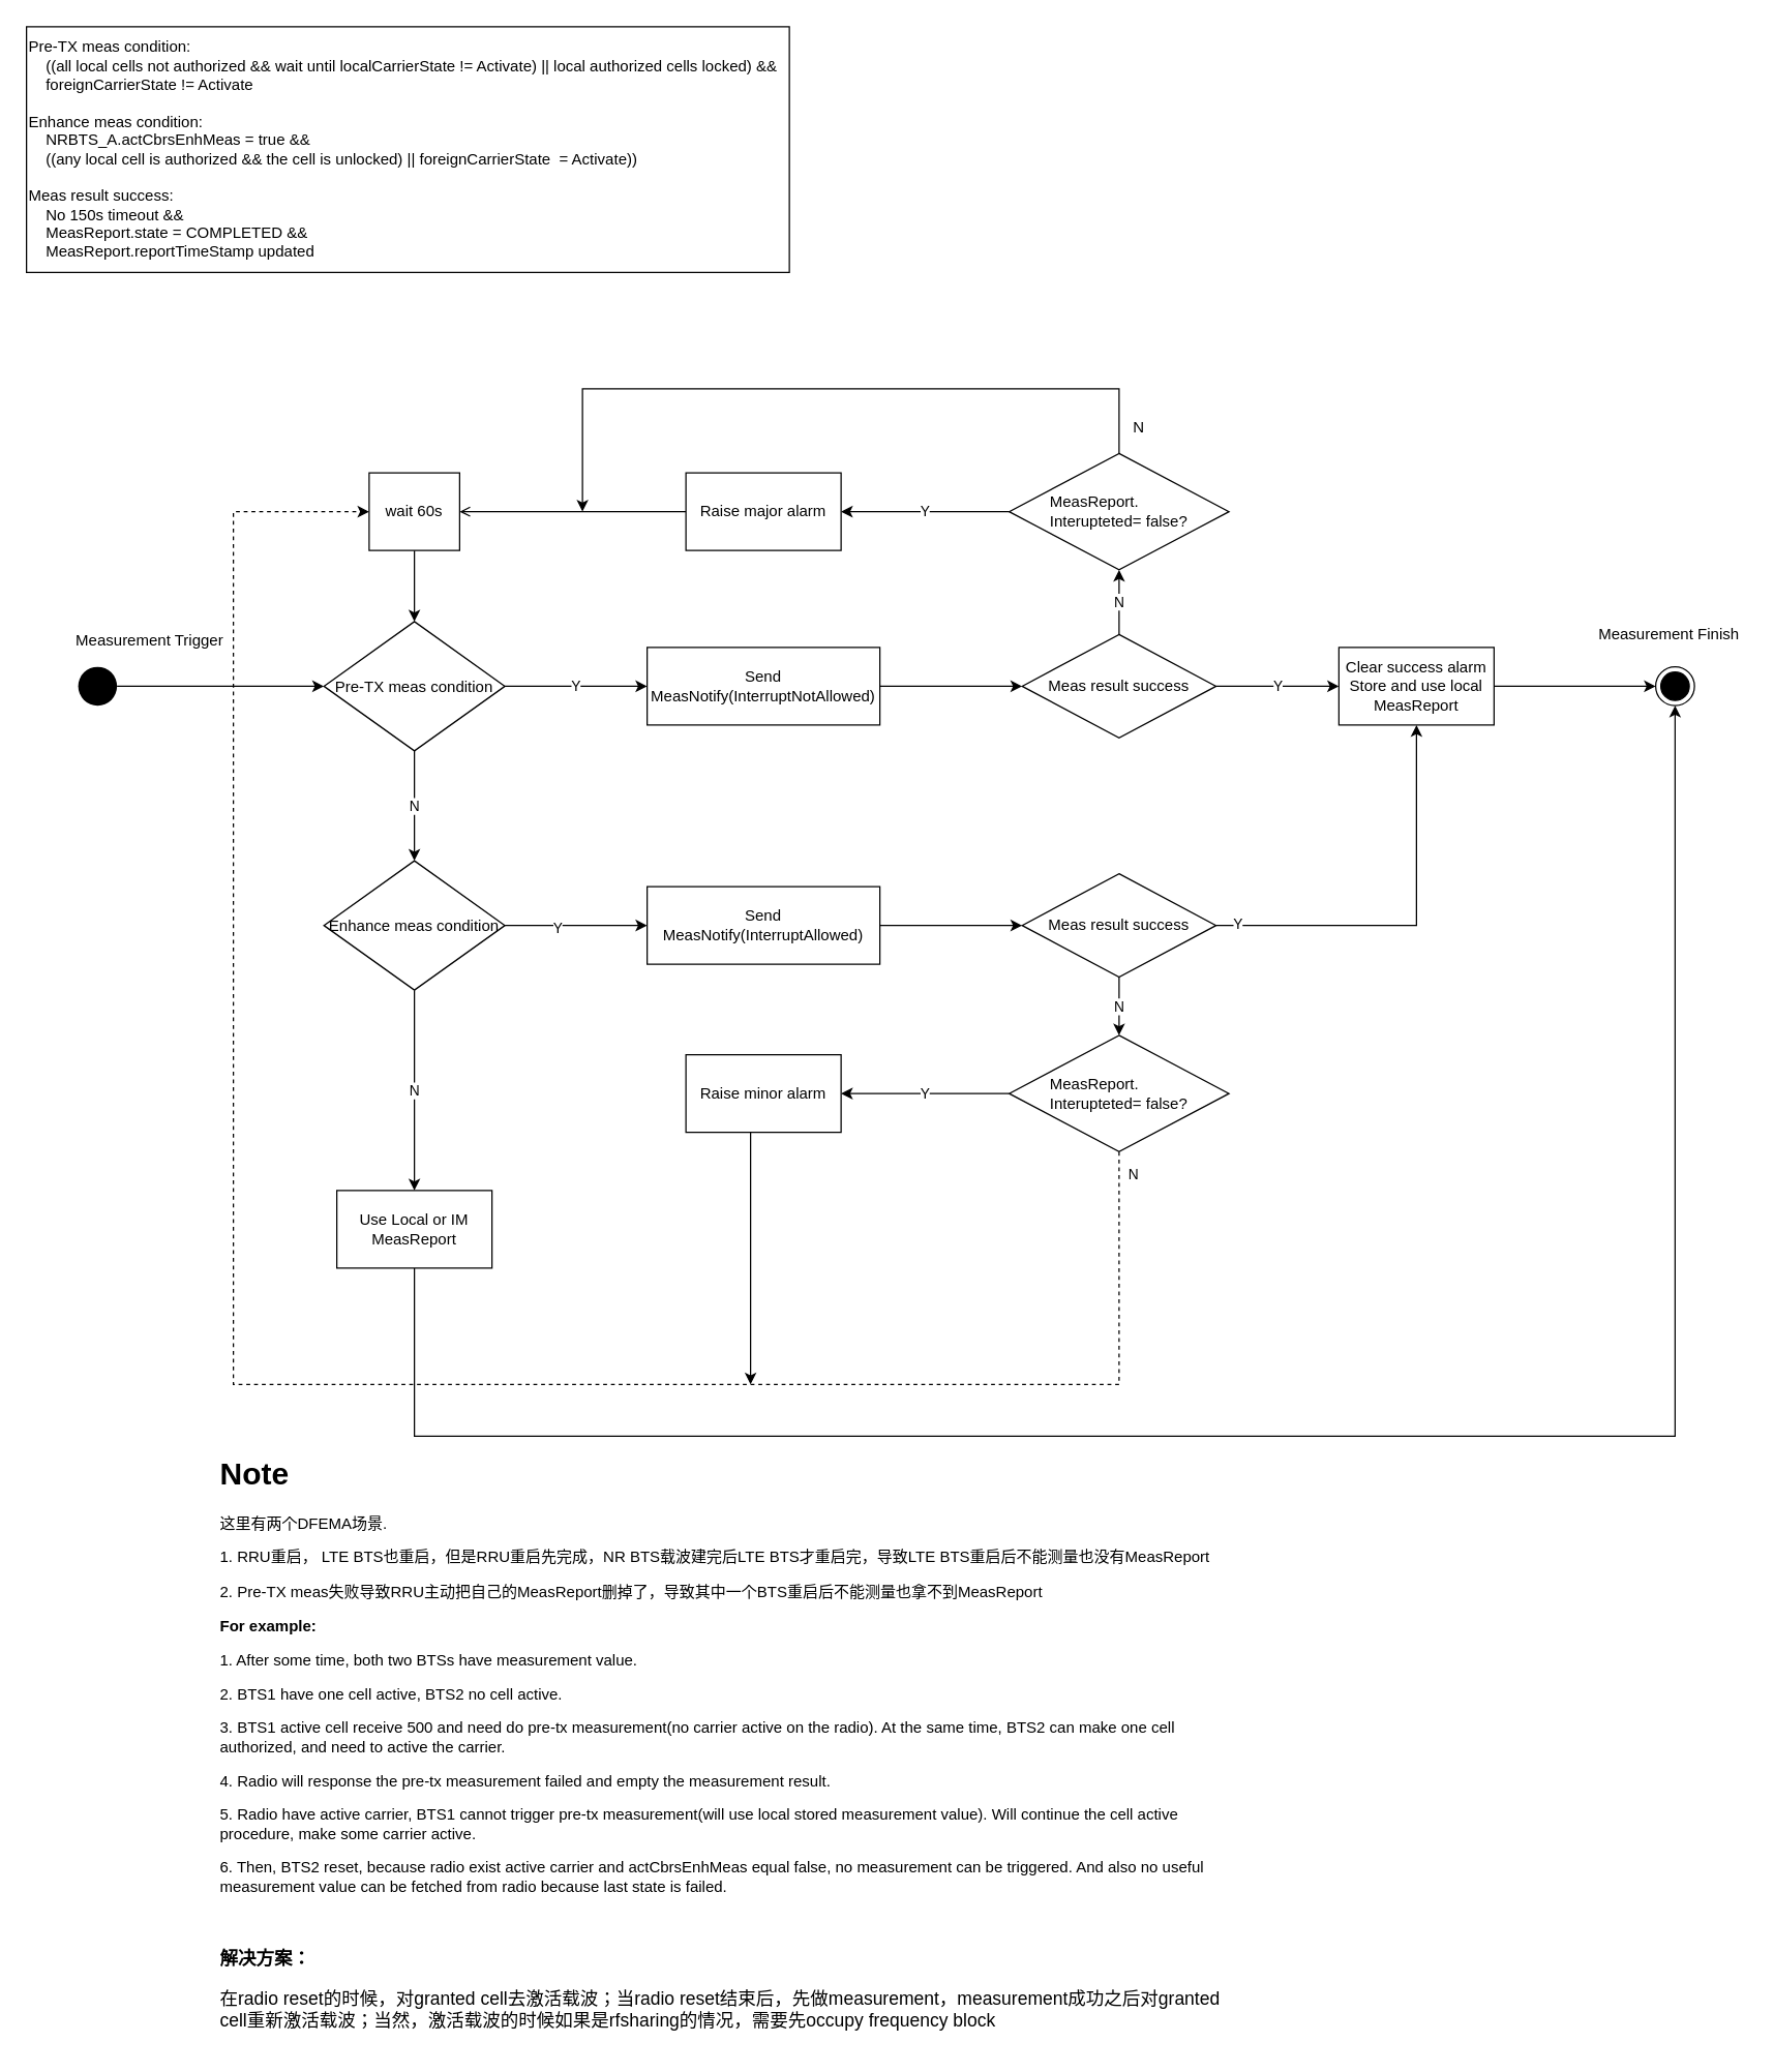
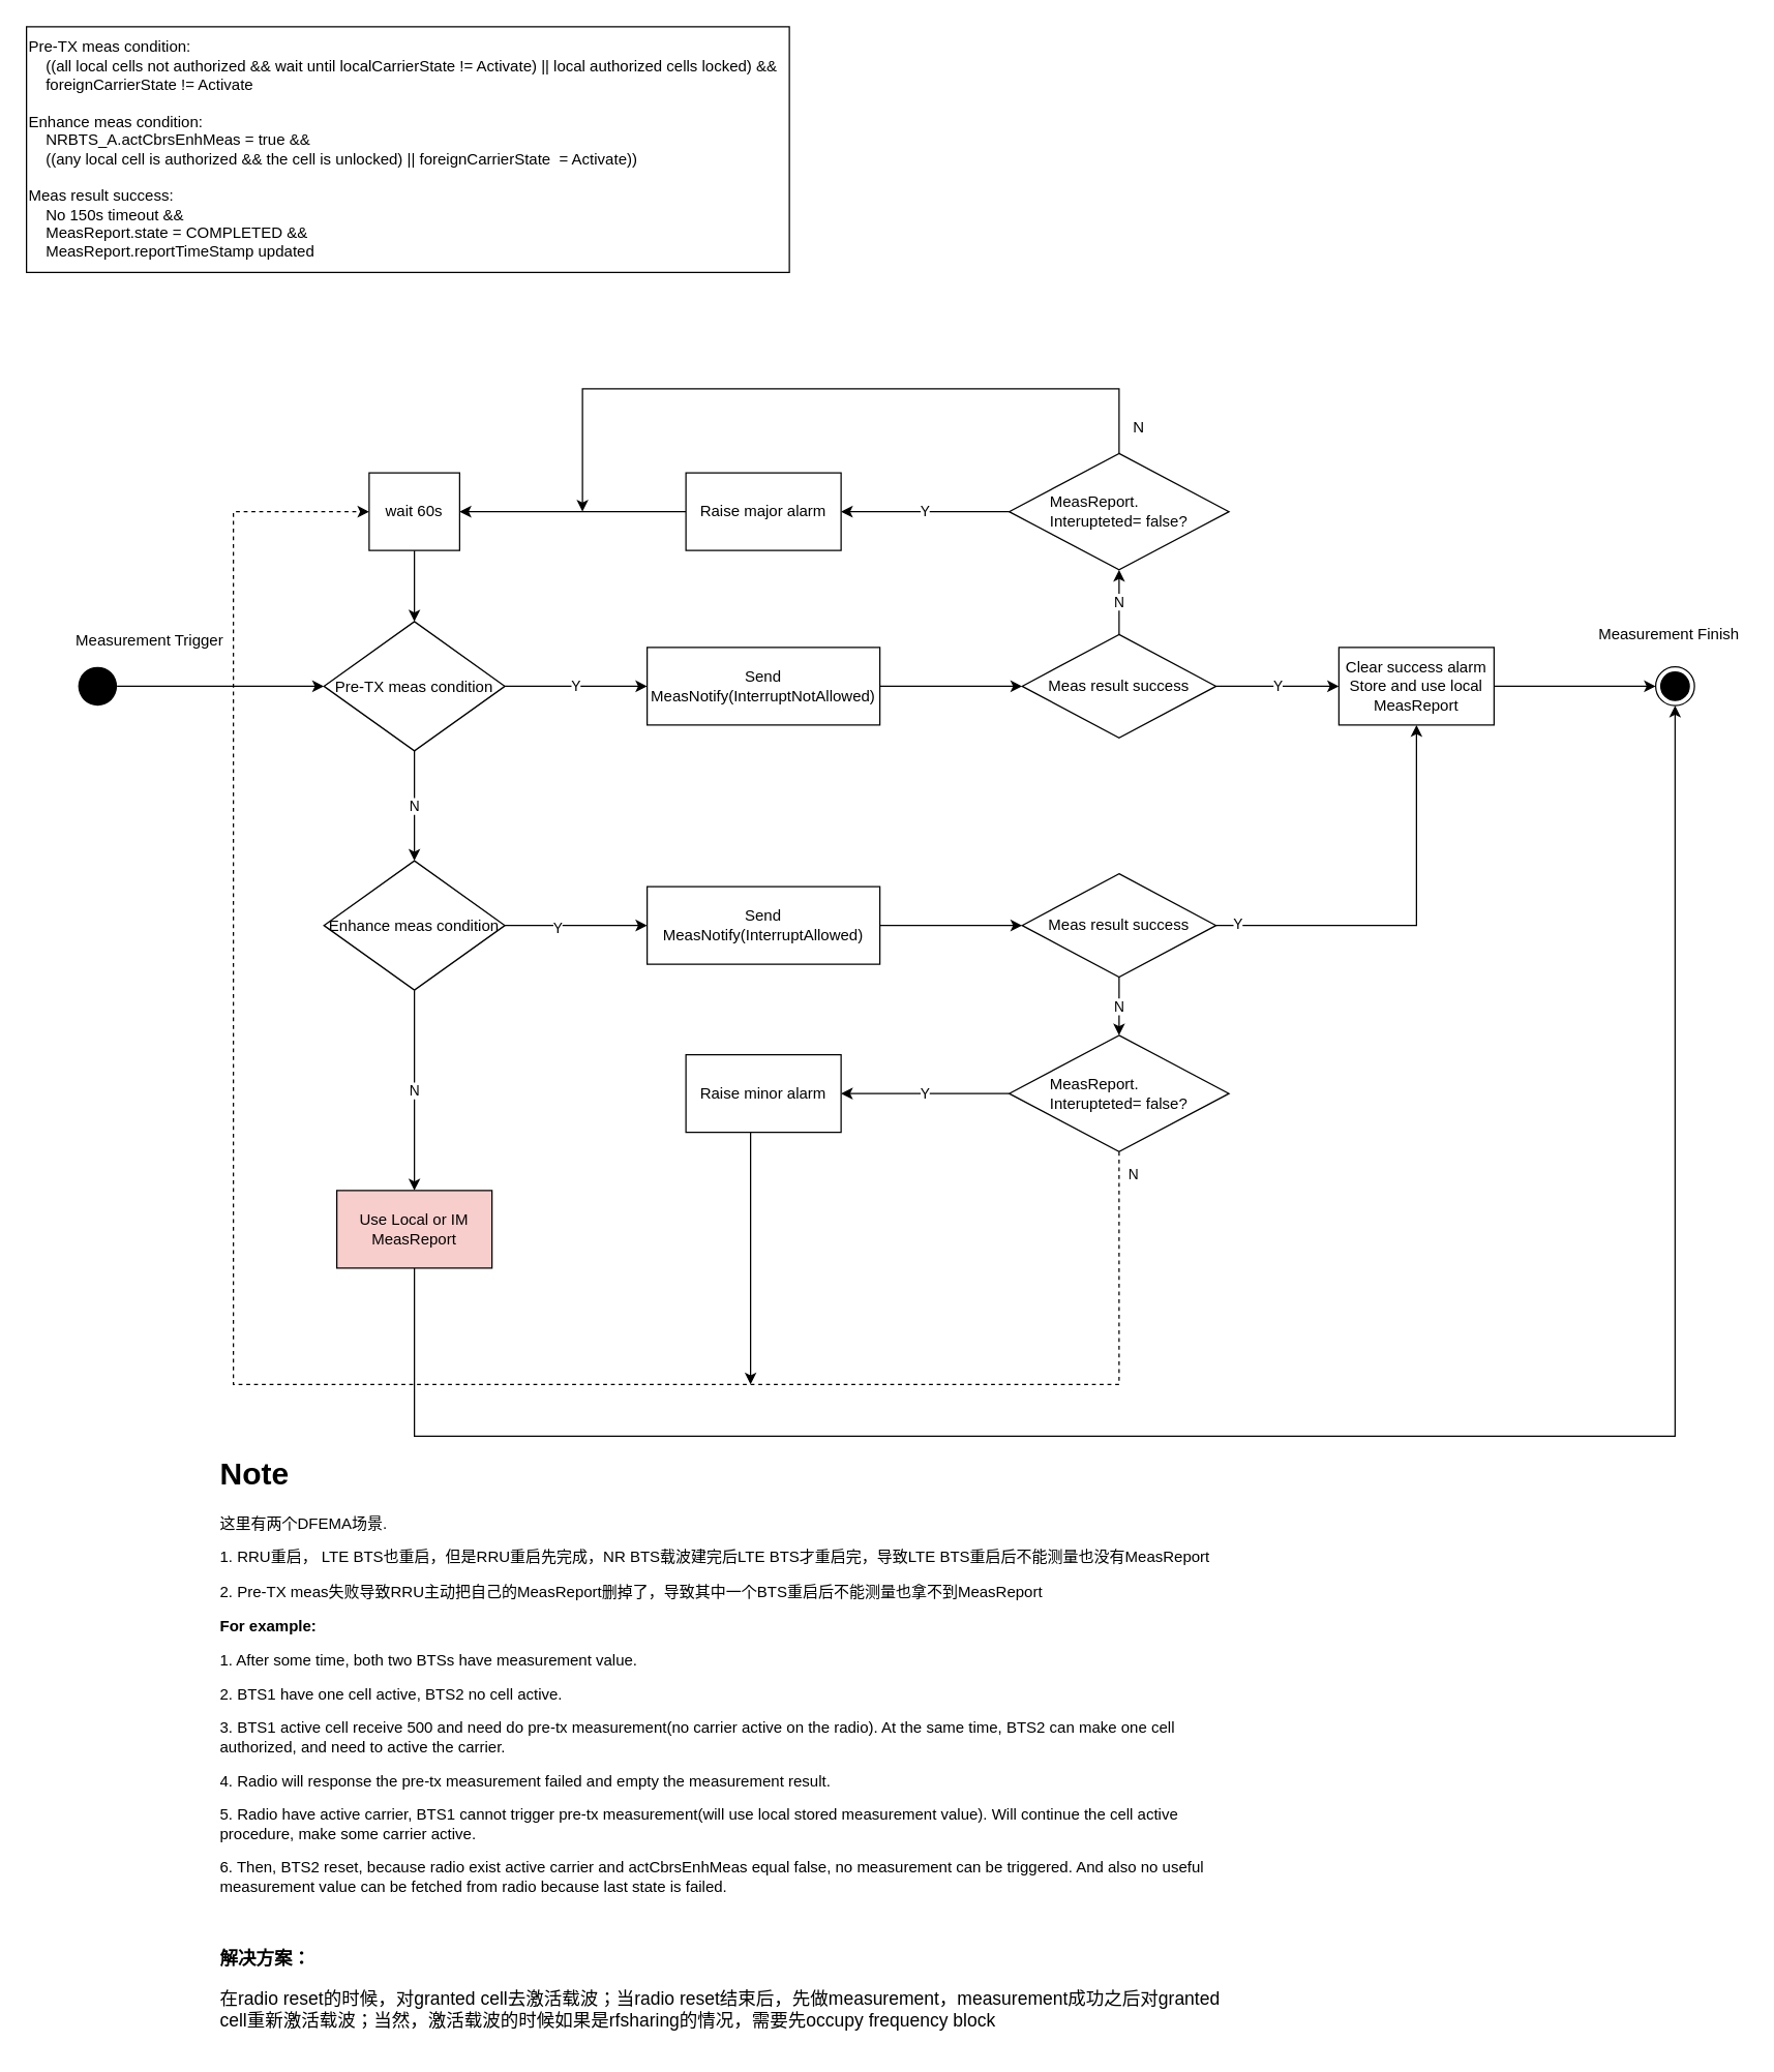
- <mxCell id="33" style="edgeStyle=orthogonalEdgeStyle;rounded=0;orthogonalLoop=1;jettySize=auto;html=1;entryX=1;entryY=0.5;entryDx=0;entryDy=0;endArrow=open;" parent="1" source="34" target="44" edge="1"><mxGeometry relative="1" as="geometry"><mxPoint x="260" y="395" as="targetPoint" /></mxGeometry></mxCell>
+ <mxCell id="33" style="edgeStyle=orthogonalEdgeStyle;rounded=0;orthogonalLoop=1;jettySize=auto;html=1;entryX=1;entryY=0.5;entryDx=0;entryDy=0;" parent="1" source="34" target="44" edge="1"><mxGeometry relative="1" as="geometry"><mxPoint x="260" y="395" as="targetPoint" /></mxGeometry></mxCell>
- <mxCell id="25" value="Use Local or IM&lt;br&gt;MeasReport" style="whiteSpace=wrap;html=1;" parent="1" vertex="1"><mxGeometry x="260" y="920" width="120" height="60" as="geometry" /></mxCell>
+ <mxCell id="25" value="Use Local or IM&lt;br&gt;MeasReport" style="whiteSpace=wrap;html=1;fillColor=#f8cecc;" parent="1" vertex="1"><mxGeometry x="260" y="920" width="120" height="60" as="geometry" /></mxCell>
